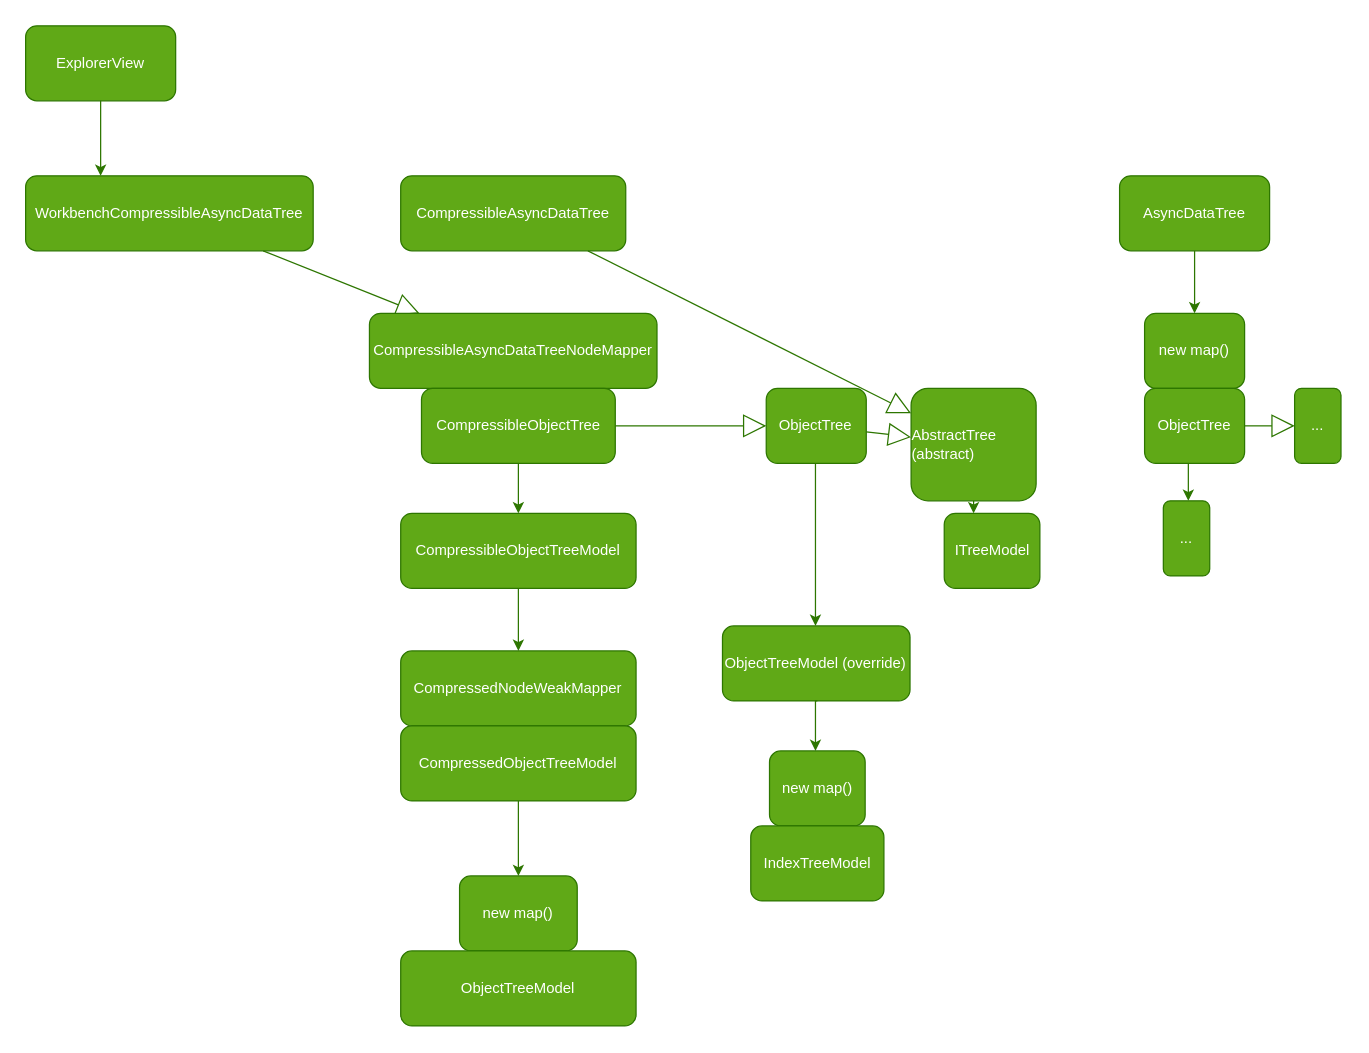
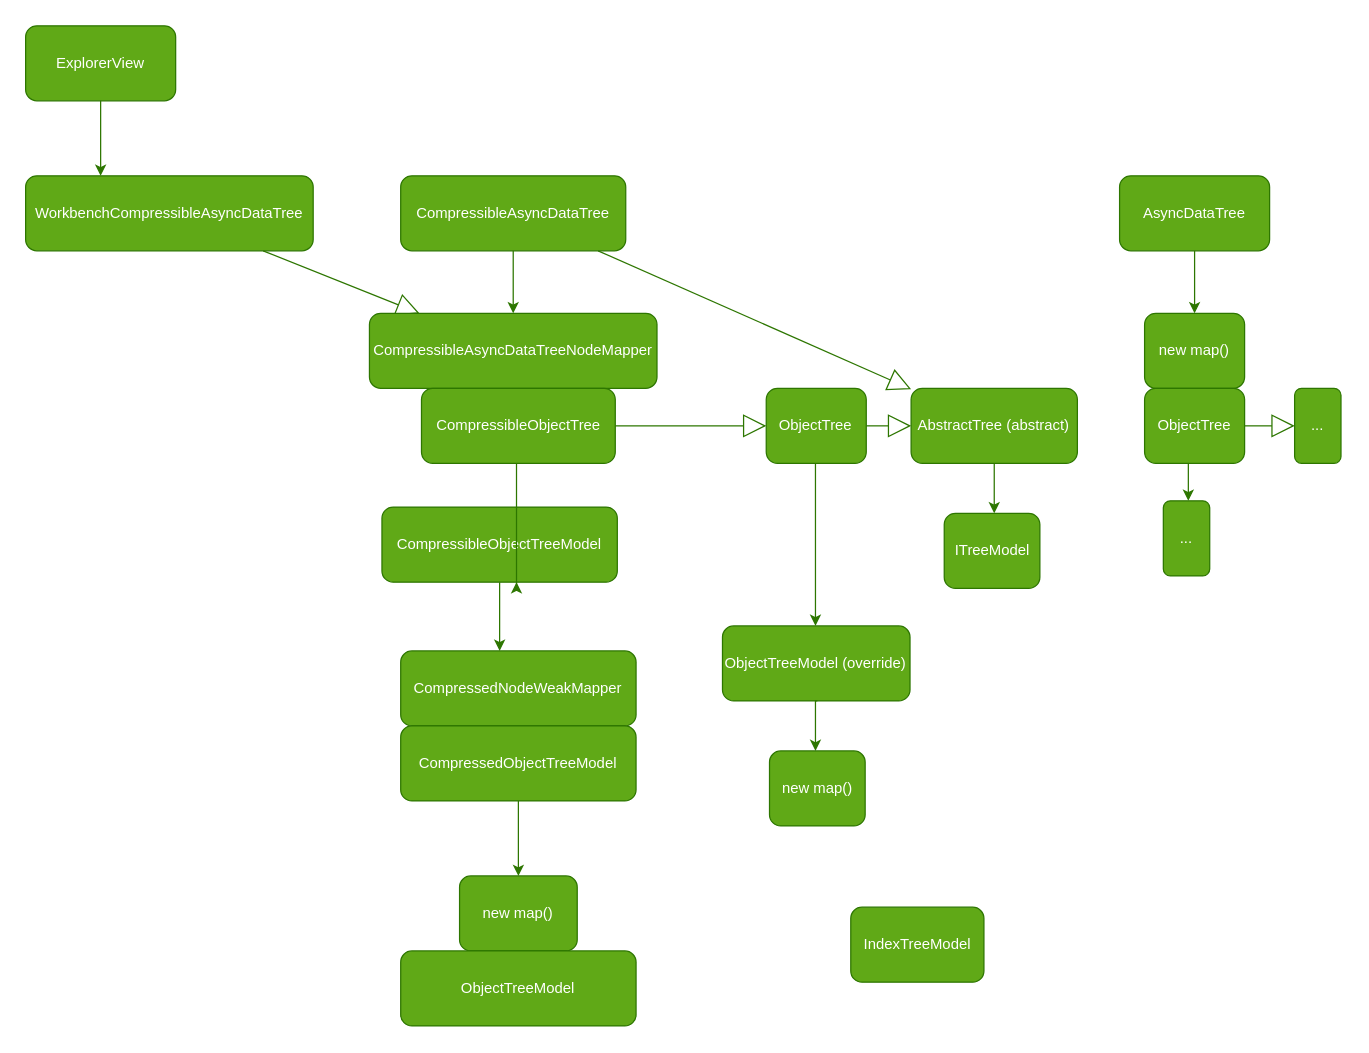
+ <mxCell id="8" value="" style="endArrow=classic;html=1;rounded=0;edgeStyle=elbowEdgeStyle;labelBackgroundColor=none;fontColor=#030202;fillColor=#60a917;strokeColor=#2D7600;" parent="1" source="5" target="7" edge="1"><mxGeometry width="50" height="50" relative="1" as="geometry"><mxPoint x="400" y="210" as="sourcePoint" /><mxPoint x="400" y="270" as="targetPoint" /><Array as="points"><mxPoint x="400" y="270" /></Array></mxGeometry></mxCell>
- <mxCell id="14" value="&lt;div style=&quot;text-align: left&quot;&gt;&lt;font&gt;&lt;span style=&quot;font-size: 11.9px&quot;&gt;AbstractTree (abstract)&lt;/span&gt;&lt;/font&gt;&lt;br&gt;&lt;/div&gt;" style="rounded=1;whiteSpace=wrap;html=1;labelBackgroundColor=none;fontColor=#ffffff;fillColor=#60a917;strokeColor=#2D7600;" parent="1" vertex="1"><mxGeometry x="728.25" y="310" width="100" height="90" as="geometry" /></mxCell>
+ <mxCell id="14" value="&lt;div style=&quot;text-align: left&quot;&gt;&lt;font&gt;&lt;span style=&quot;font-size: 11.9px&quot;&gt;AbstractTree (abstract)&lt;/span&gt;&lt;/font&gt;&lt;br&gt;&lt;/div&gt;" style="rounded=1;whiteSpace=wrap;html=1;labelBackgroundColor=none;fontColor=#ffffff;fillColor=#60a917;strokeColor=#2D7600;" parent="1" vertex="1"><mxGeometry x="728.25" y="310" width="133" height="60" as="geometry" /></mxCell>
- <mxCell id="27" value="&lt;div style=&quot;text-align: left&quot;&gt;&lt;font&gt;&lt;span style=&quot;font-size: 11.9px&quot;&gt;CompressibleObjectTreeModel&lt;/span&gt;&lt;/font&gt;&lt;/div&gt;" style="rounded=1;whiteSpace=wrap;html=1;labelBackgroundColor=none;fontColor=#ffffff;fillColor=#60a917;strokeColor=#2D7600;" parent="1" vertex="1"><mxGeometry x="320.01" y="410" width="188.25" height="60" as="geometry" /></mxCell>
+ <mxCell id="27" value="&lt;div style=&quot;text-align: left&quot;&gt;&lt;font&gt;&lt;span style=&quot;font-size: 11.9px&quot;&gt;CompressibleObjectTreeModel&lt;/span&gt;&lt;/font&gt;&lt;/div&gt;" style="rounded=1;whiteSpace=wrap;html=1;labelBackgroundColor=none;fontColor=#ffffff;fillColor=#60a917;strokeColor=#2D7600;" parent="1" vertex="1"><mxGeometry x="305.01" y="405" width="188.25" height="60" as="geometry" /></mxCell>
- <mxCell id="21" value="&lt;div style=&quot;text-align: left&quot;&gt;&lt;font&gt;&lt;span style=&quot;font-size: 11.9px&quot;&gt;IndexTreeModel&lt;/span&gt;&lt;/font&gt;&lt;/div&gt;" style="rounded=1;whiteSpace=wrap;html=1;labelBackgroundColor=none;fontColor=#ffffff;fillColor=#60a917;strokeColor=#2D7600;" parent="1" vertex="1"><mxGeometry x="600" y="660" width="106.5" height="60" as="geometry" /></mxCell>
+ <mxCell id="21" value="&lt;div style=&quot;text-align: left&quot;&gt;&lt;font&gt;&lt;span style=&quot;font-size: 11.9px&quot;&gt;IndexTreeModel&lt;/span&gt;&lt;/font&gt;&lt;/div&gt;" style="rounded=1;whiteSpace=wrap;html=1;labelBackgroundColor=none;fontColor=#ffffff;fillColor=#60a917;strokeColor=#2D7600;" parent="1" vertex="1"><mxGeometry x="680" y="725" width="106.5" height="60" as="geometry" /></mxCell>
